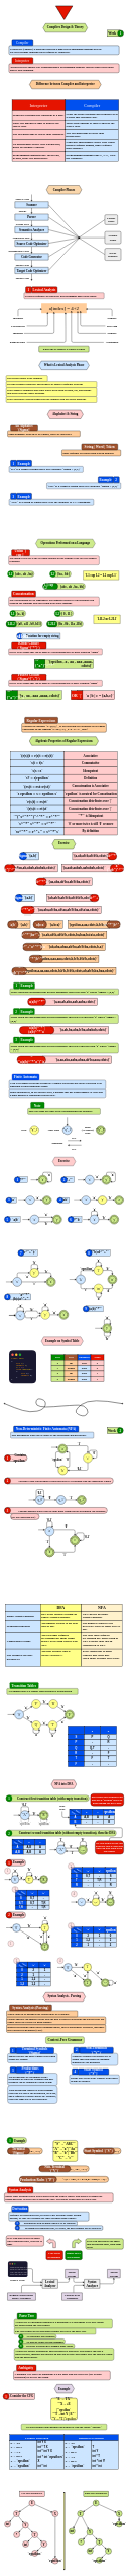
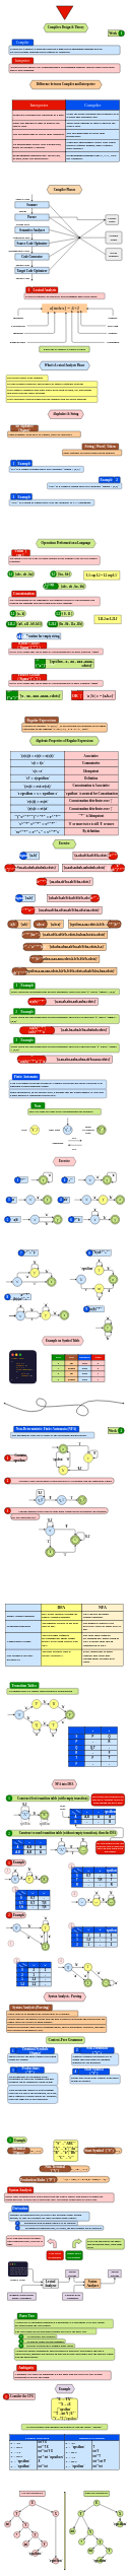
- <mxCell id="54" style="edgeStyle=orthogonalEdgeStyle;rounded=0;orthogonalLoop=1;jettySize=auto;html=1;strokeWidth=2;" parent="48" source="56" target="59" edge="1"><mxGeometry relative="1" as="geometry" /></mxCell>
+ <mxCell id="54" style="edgeStyle=orthogonalEdgeStyle;rounded=0;orthogonalLoop=1;jettySize=auto;html=1;strokeWidth=2;" parent="48" source="56" target="70" edge="1"><mxGeometry relative="1" as="geometry" /></mxCell>
- <mxCell id="343" style="rounded=1;orthogonalLoop=1;jettySize=auto;html=1;strokeWidth=2;edgeStyle=orthogonalEdgeStyle;curved=0;" parent="335" source="344" target="346" edge="1"><mxGeometry relative="1" as="geometry"><Array as="points"><mxPoint x="75" y="85" /></Array></mxGeometry></mxCell>
- <mxCell id="526" value="&lt;div style=&quot;font-size: 18px;&quot;&gt;Every single pair of input&lt;/div&gt;&lt;div style=&quot;font-size: 18px;&quot;&gt;symbols and states may check&amp;nbsp;&lt;span style=&quot;background-color: initial; font-size: 18px;&quot;&gt;many possible next states.&amp;nbsp;&lt;/span&gt;&lt;/div&gt;" style="rounded=0;whiteSpace=wrap;html=1;strokeWidth=2;fillColor=#fff2cc;strokeColor=#000000;container=0;fontSize=18;fontStyle=1;fontFamily=Mina;fontSource=https%3A%2F%2Ffonts.googleapis.com%2Fcss%3Ffamily%3DMina;align=left;spacingLeft=5;verticalAlign=top;" parent="511" vertex="1"><mxGeometry x="501" y="300" width="270" height="110" as="geometry" /></mxCell>
+ <mxCell id="526" value="&lt;div style=&quot;font-size: 18px;&quot;&gt;Every single pair of input&lt;/div&gt;&lt;div style=&quot;font-size: 18px;&quot;&gt;symbols and states may contain&amp;nbsp;&lt;span style=&quot;background-color: initial; font-size: 18px;&quot;&gt;many possible next states.&amp;nbsp;&lt;/span&gt;&lt;/div&gt;" style="rounded=0;whiteSpace=wrap;html=1;strokeWidth=2;fillColor=#fff2cc;strokeColor=#000000;container=0;fontSize=18;fontStyle=1;fontFamily=Mina;fontSource=https%3A%2F%2Ffonts.googleapis.com%2Fcss%3Ffamily%3DMina;align=left;spacingLeft=5;verticalAlign=top;" parent="511" vertex="1"><mxGeometry x="501" y="300" width="270" height="110" as="geometry" /></mxCell>
- <mxCell id="891" value="&lt;div style=&quot;font-size: 20px;&quot;&gt;Syntax&lt;br style=&quot;font-size: 20px;&quot;&gt;&lt;span style=&quot;background-color: initial; font-size: 20px;&quot;&gt;Analyzer&lt;/span&gt;&lt;/div&gt;" style="rounded=1;whiteSpace=wrap;html=1;fontSize=20;fillColor=#eeeeee;strokeColor=#000000;strokeWidth=2;fontFamily=Mina;arcSize=2;fontStyle=1" vertex="1" parent="1"><mxGeometry x="557.71" y="14985" width="102.86" height="60" as="geometry" /></mxCell>
+ <mxCell id="891" value="&lt;div style=&quot;font-size: 20px;&quot;&gt;Syntax&lt;br style=&quot;font-size: 20px;&quot;&gt;&lt;span style=&quot;background-color: initial; font-size: 20px;&quot;&gt;Analyzer&lt;/span&gt;&lt;/div&gt;" style="rounded=1;whiteSpace=wrap;html=1;fontSize=20;fillColor=#ffcc99;strokeColor=#000000;strokeWidth=2;fontFamily=Mina;arcSize=2;fontStyle=1;" vertex="1" parent="1"><mxGeometry x="557.71" y="14985" width="102.86" height="60" as="geometry" /></mxCell>
